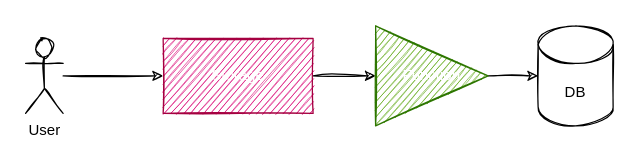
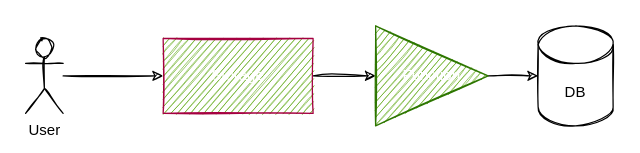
- <mxCell id="3" value="Storage" style="rounded=0;whiteSpace=wrap;html=1;sketch=1;fillColor=#d80073;strokeColor=#A50040;fontColor=#ffffff;" vertex="1" parent="1"><mxGeometry x="130" y="30" width="120" height="60" as="geometry" /></mxCell>
+ <mxCell id="3" value="Storage" style="rounded=0;whiteSpace=wrap;html=1;sketch=1;fillColor=#60a917;strokeColor=#A50040;fontColor=#ffffff;" vertex="1" parent="1"><mxGeometry x="130" y="30" width="120" height="60" as="geometry" /></mxCell>
